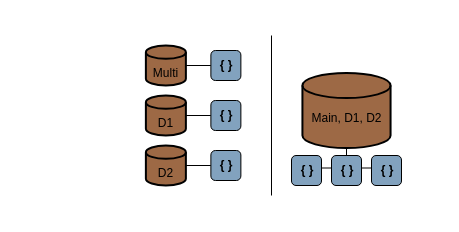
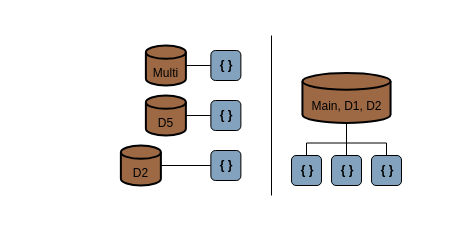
- <mxCell id="17" value="&lt;br&gt;Main, D1, D2" style="strokeWidth=2;html=1;shape=mxgraph.flowchart.database;fillColor=light-dark(#9D6945,#9D6945);" parent="4" vertex="1"><mxGeometry x="246.55" y="37.5" width="88.13" height="75" as="geometry" /></mxCell>
+ <mxCell id="17" value="&lt;br&gt;Main, D1, D2" style="strokeWidth=2;html=1;shape=mxgraph.flowchart.database;fillColor=light-dark(#9D6945,#9D6945);" parent="4" vertex="1"><mxGeometry x="246.55" y="37.5" width="88.13" height="50" as="geometry" /></mxCell>
- <mxCell id="6" value="&lt;br&gt;D1" style="strokeWidth=2;html=1;shape=mxgraph.flowchart.database;fillColor=light-dark(#9D6945,#9D6945);" parent="4" vertex="1"><mxGeometry x="90" y="60" width="40" height="40" as="geometry" /></mxCell>
+ <mxCell id="6" value="&lt;br&gt;D5" style="strokeWidth=2;html=1;shape=mxgraph.flowchart.database;fillColor=light-dark(#9D6945,#9D6945);" parent="4" vertex="1"><mxGeometry x="90" y="60" width="40" height="40" as="geometry" /></mxCell>
- <mxCell id="8" value="&lt;br&gt;D2" style="strokeWidth=2;html=1;shape=mxgraph.flowchart.database;fillColor=light-dark(#9D6945,#9D6945);" parent="4" vertex="1"><mxGeometry x="90" y="110" width="40" height="40" as="geometry" /></mxCell>
+ <mxCell id="8" value="&lt;br&gt;D2" style="strokeWidth=2;html=1;shape=mxgraph.flowchart.database;fillColor=light-dark(#9D6945,#9D6945);" parent="4" vertex="1"><mxGeometry x="65" y="110" width="40" height="40" as="geometry" /></mxCell>
